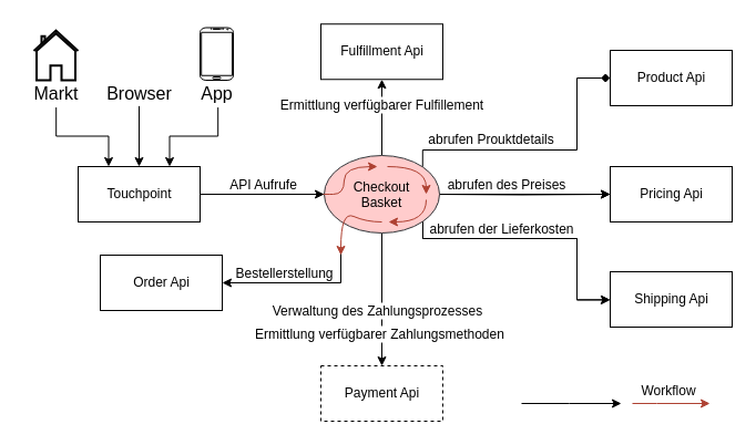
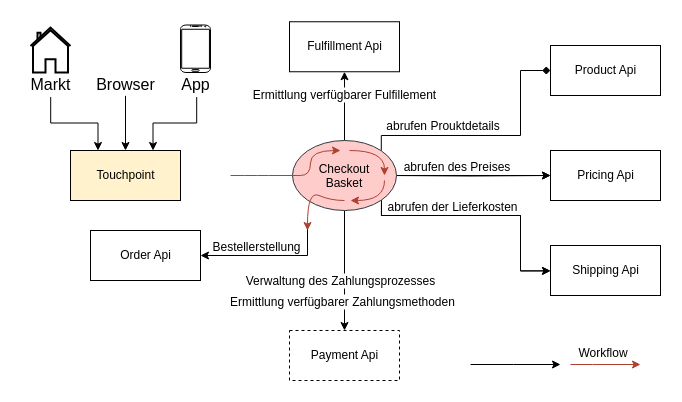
- <mxCell id="26" value="Touchpoint" style="html=1;fillColor=#FFFFFF;strokeColor=#000000;" parent="1" vertex="1"><mxGeometry x="70" y="150" width="110" height="50" as="geometry" /></mxCell>
+ <mxCell id="26" value="Touchpoint" style="html=1;fillColor=#fff2cc;strokeColor=#000000;" parent="1" vertex="1"><mxGeometry x="70" y="150" width="110" height="50" as="geometry" /></mxCell>
- <mxCell id="24" style="edgeStyle=orthogonalEdgeStyle;rounded=0;orthogonalLoop=1;jettySize=auto;html=1;fontColor=#000000;strokeColor=#000000;" parent="1" source="26" target="17" edge="1"><mxGeometry relative="1" as="geometry" /></mxCell>
- <mxCell id="25" value="API Aufrufe" style="edgeLabel;align=center;verticalAlign=middle;resizable=0;points=[];fontSize=12;fontColor=#000000;labelBackgroundColor=#FFFFFF;" parent="24" vertex="1" connectable="0"><mxGeometry x="-0.13" y="-2" relative="1" as="geometry"><mxPoint x="8" y="-12" as="offset" /></mxGeometry></mxCell>
